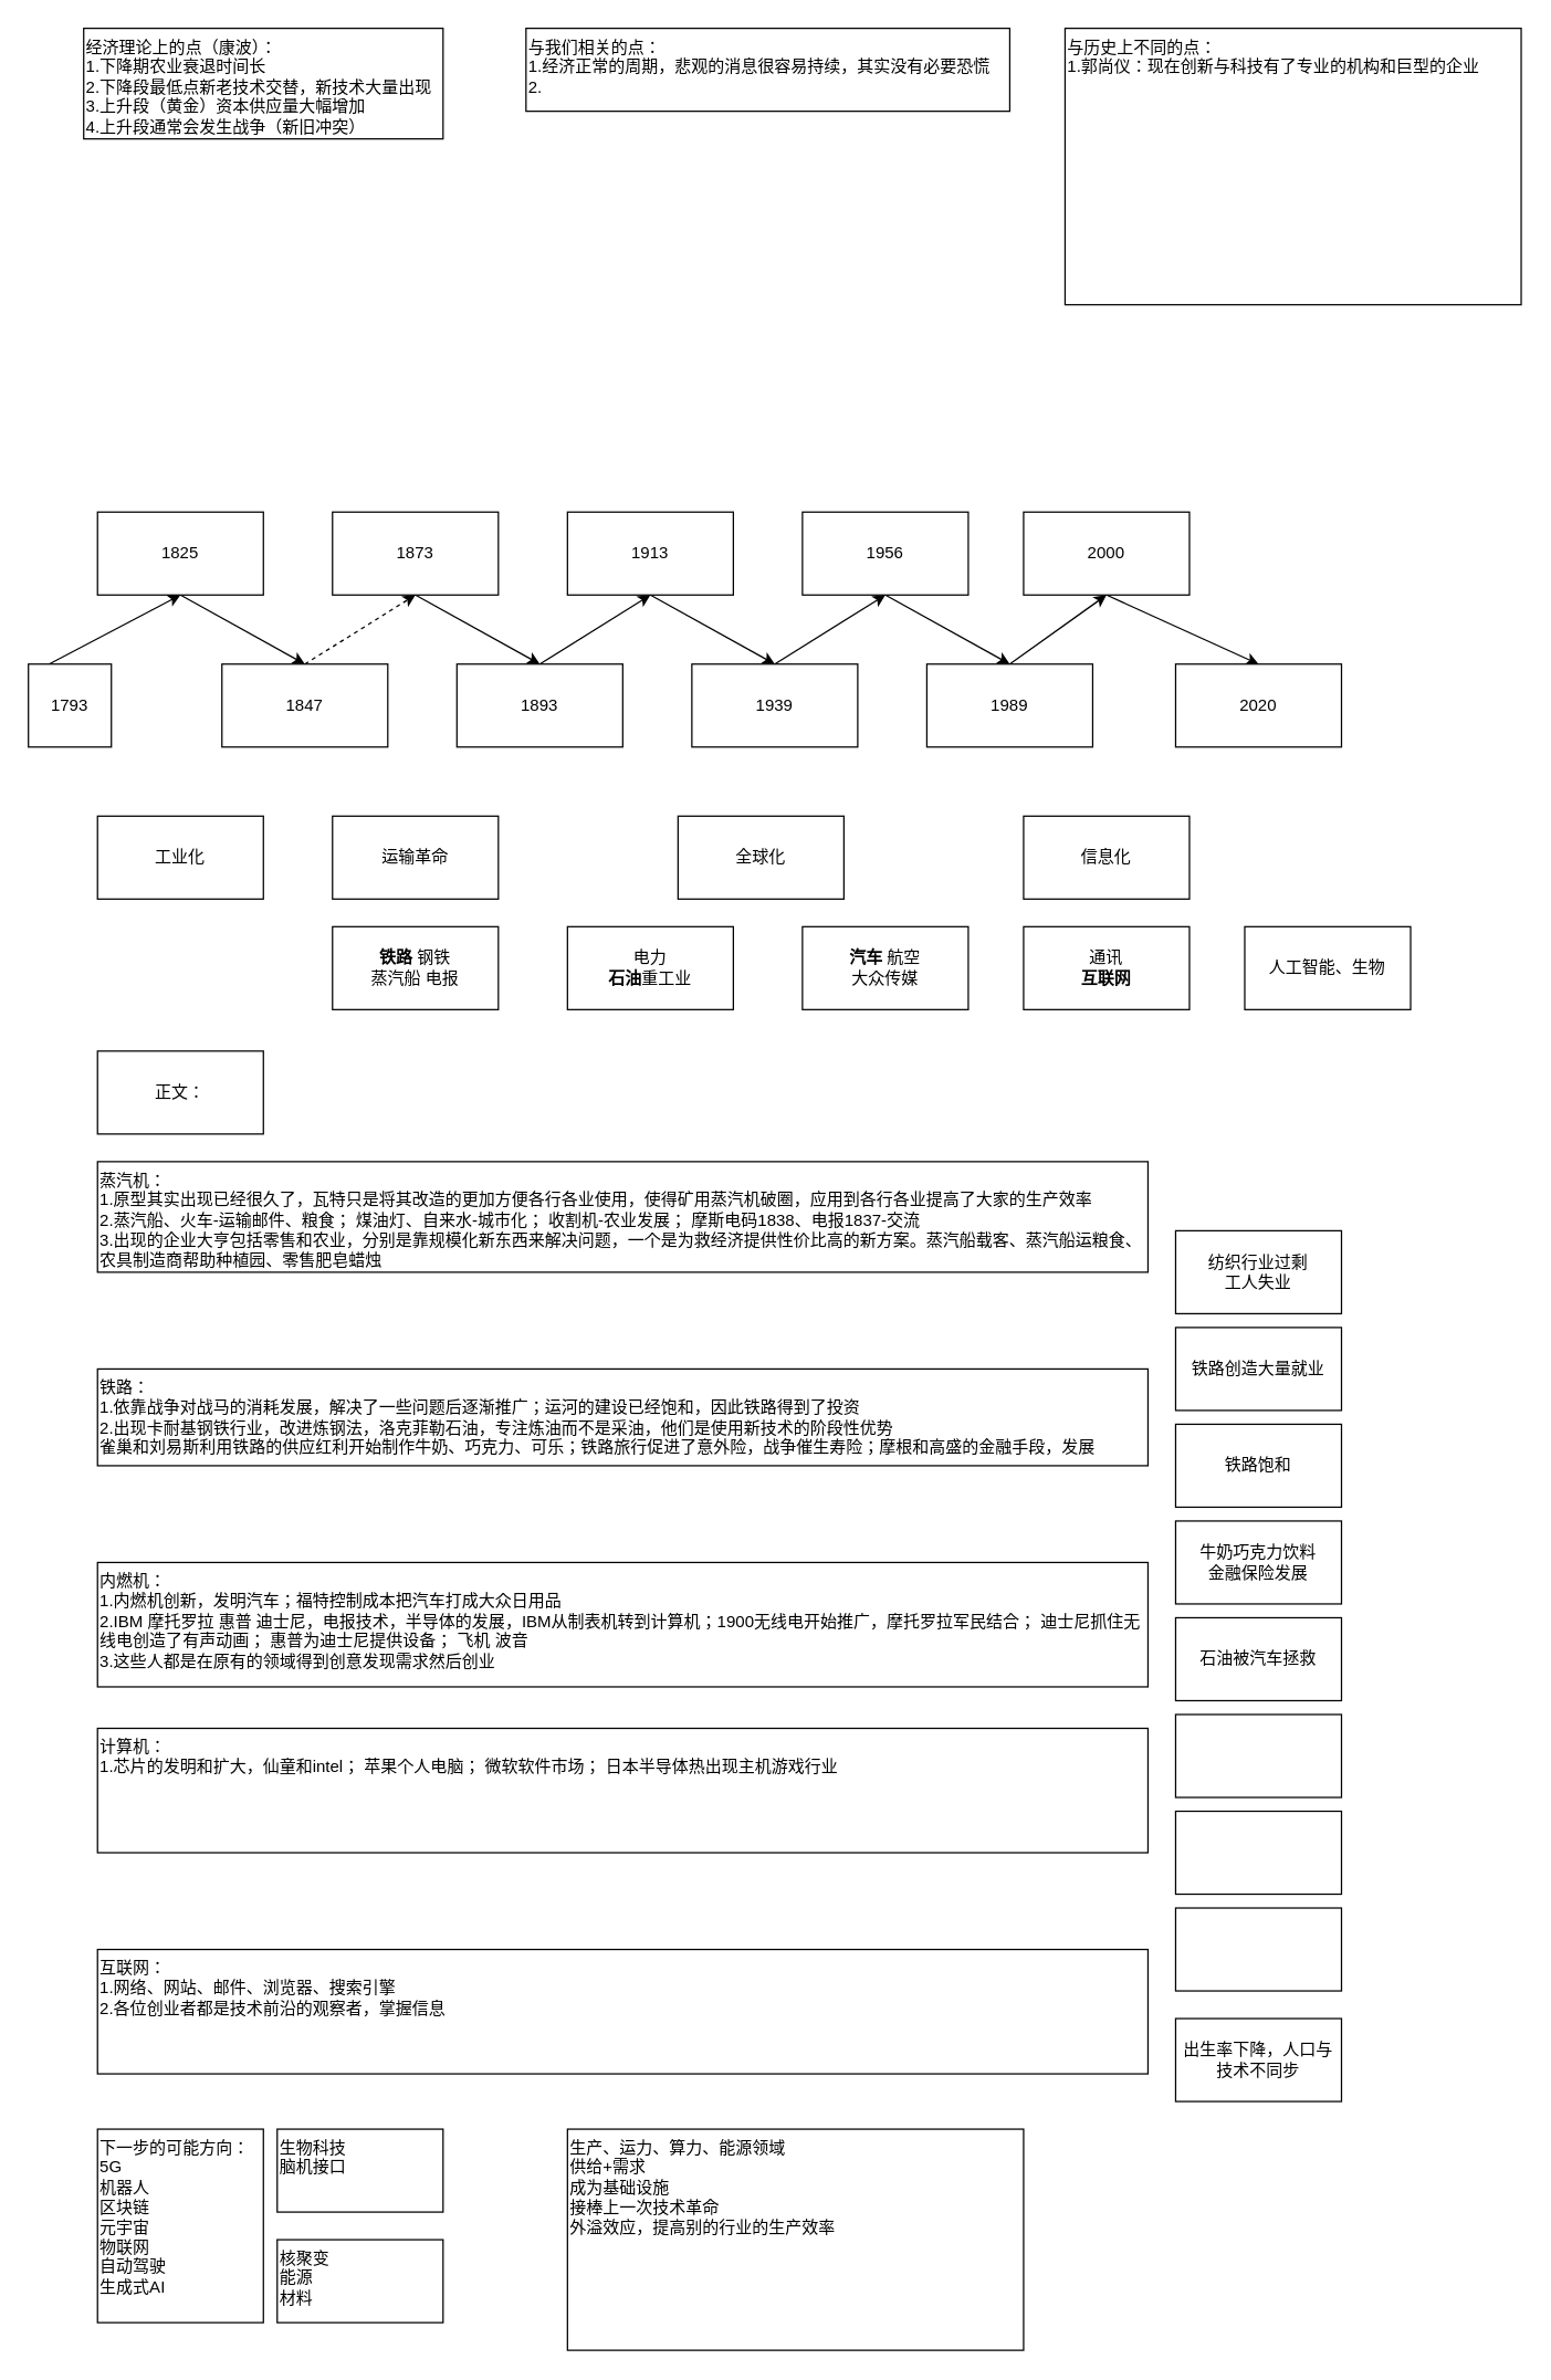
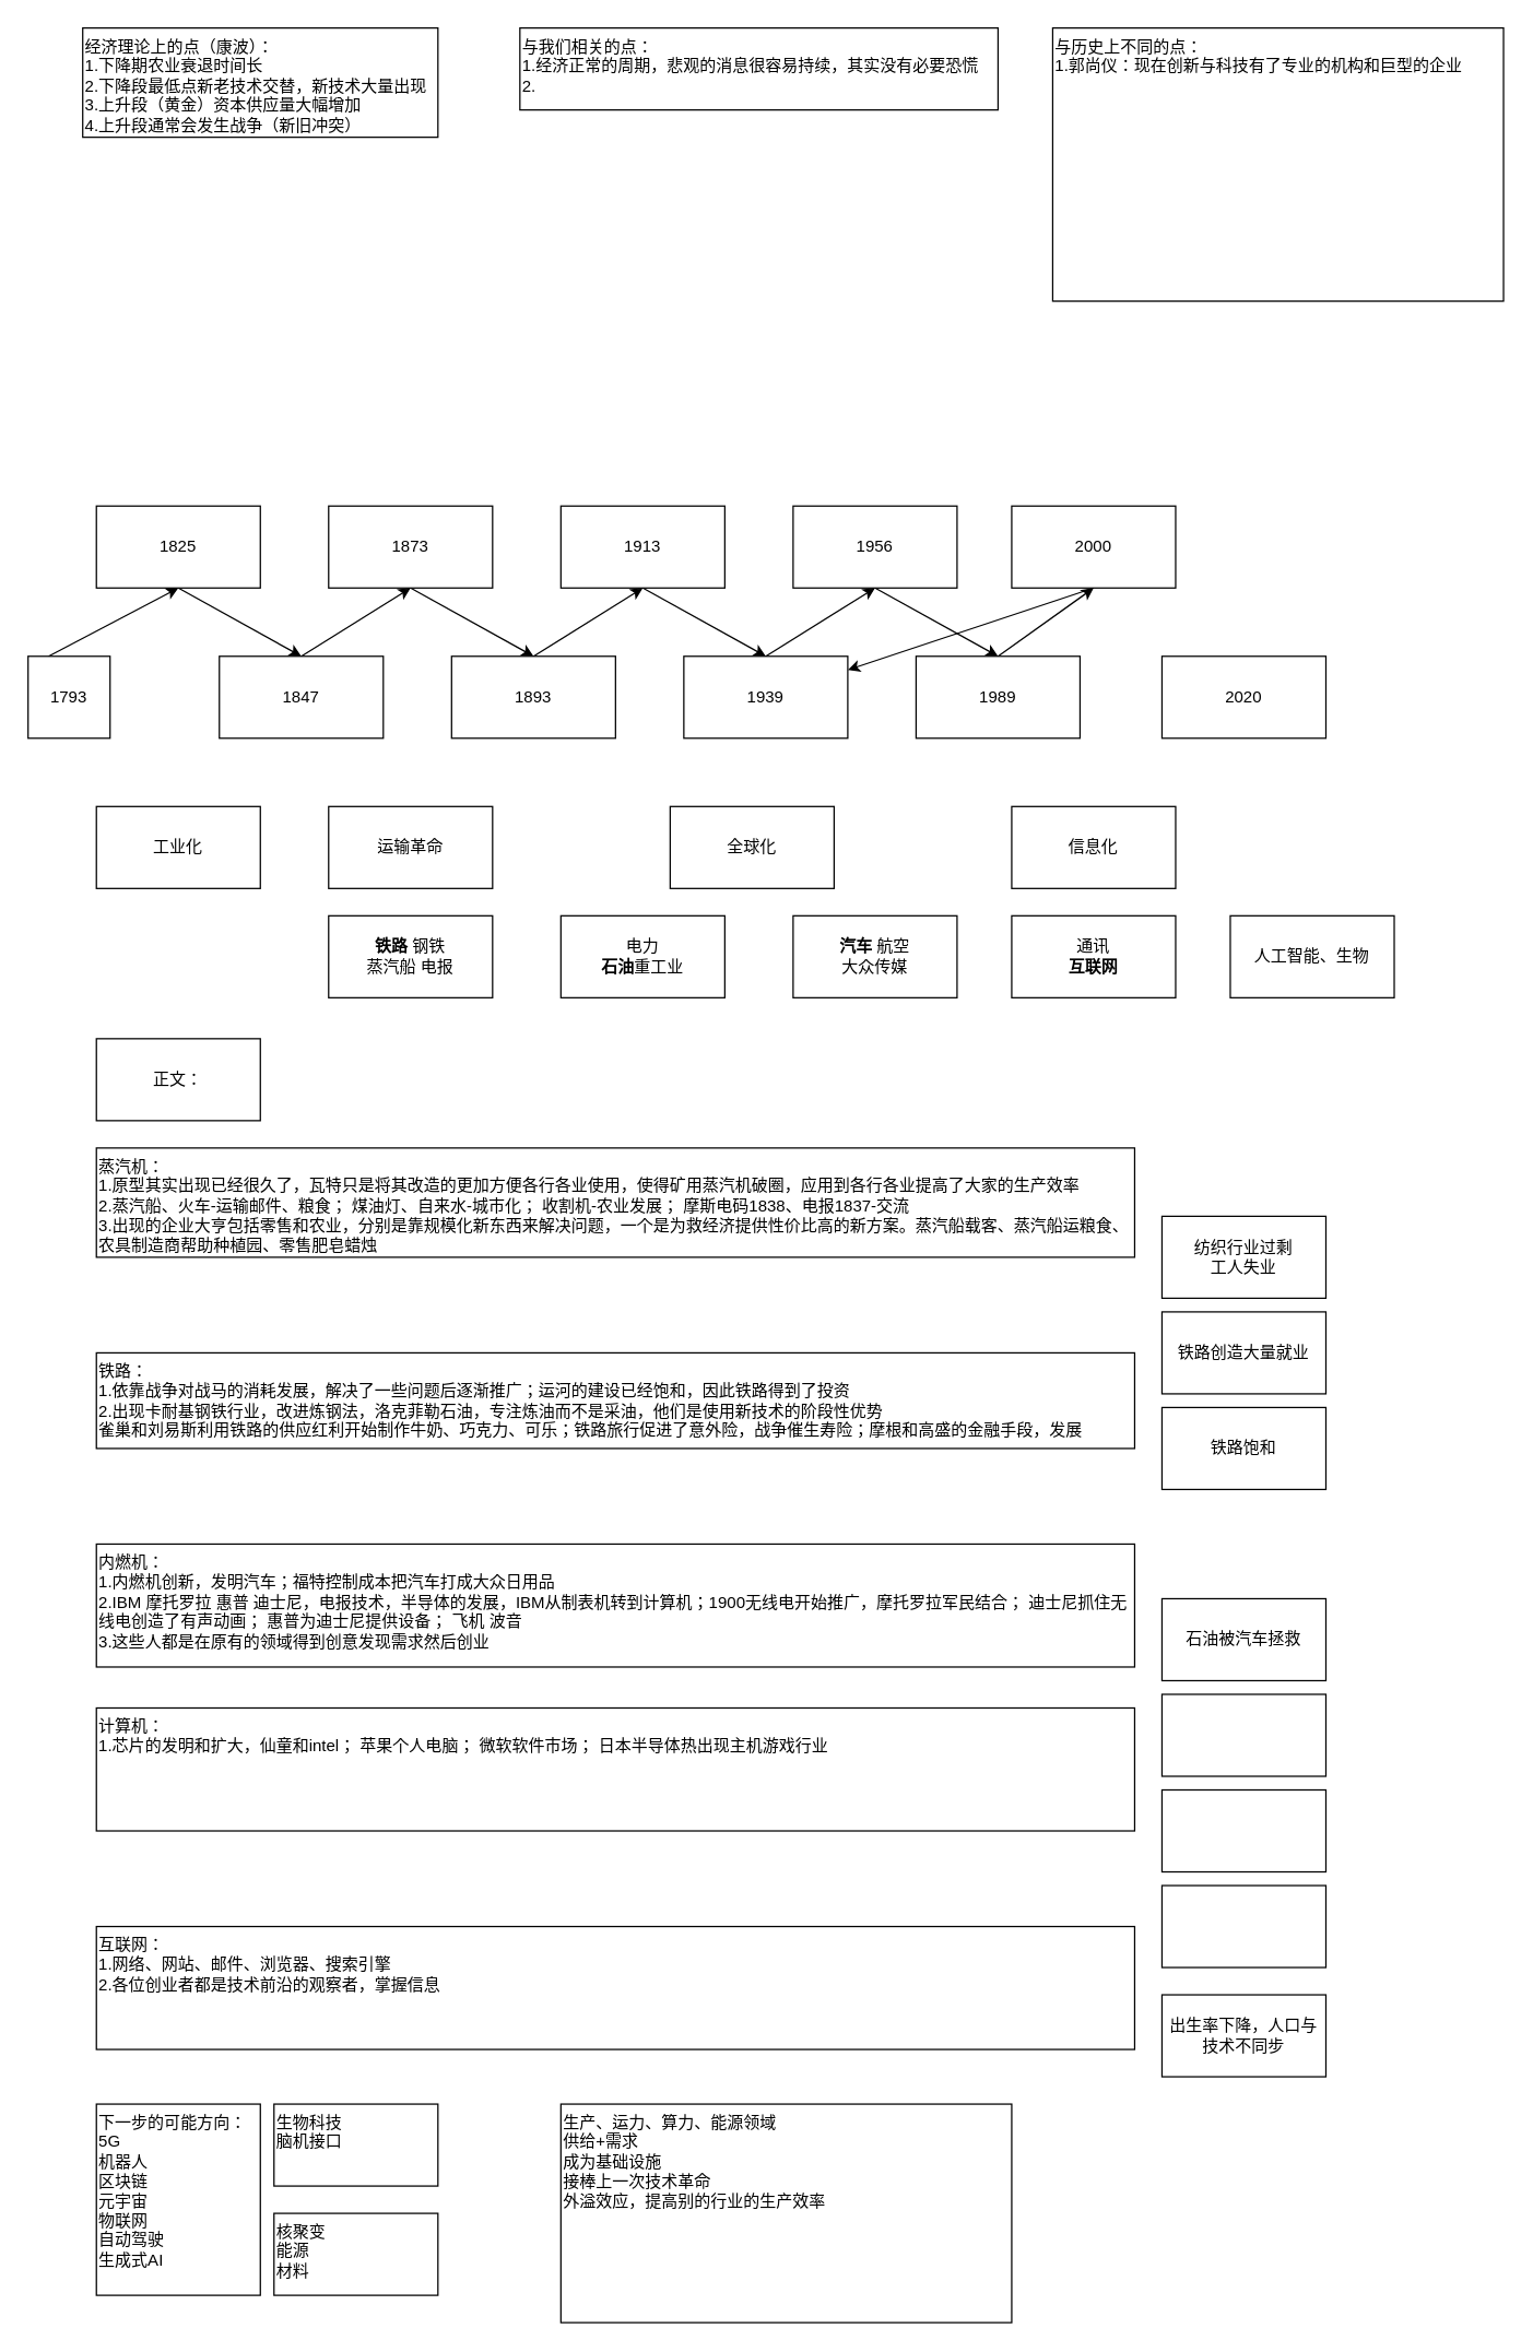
- <mxCell id="17" style="rounded=0;orthogonalLoop=1;jettySize=auto;html=1;exitX=0.5;exitY=1;exitDx=0;exitDy=0;entryX=0.5;entryY=0;entryDx=0;entryDy=0;" edge="1" parent="1" source="18" target="28"><mxGeometry relative="1" as="geometry" /></mxCell>
+ <mxCell id="17" style="rounded=0;orthogonalLoop=1;jettySize=auto;html=1;exitX=0.5;exitY=1;exitDx=0;exitDy=0;" edge="1" parent="1" source="18" target="25"><mxGeometry relative="1" as="geometry" /></mxCell>
- <mxCell id="20" style="rounded=0;orthogonalLoop=1;jettySize=auto;html=1;exitX=0.5;exitY=0;exitDx=0;exitDy=0;entryX=0.5;entryY=1;entryDx=0;entryDy=0;dashed=1;" edge="1" parent="1" source="21" target="6"><mxGeometry relative="1" as="geometry" /></mxCell>
+ <mxCell id="20" style="rounded=0;orthogonalLoop=1;jettySize=auto;html=1;exitX=0.5;exitY=0;exitDx=0;exitDy=0;entryX=0.5;entryY=1;entryDx=0;entryDy=0;" edge="1" parent="1" source="21" target="6"><mxGeometry relative="1" as="geometry" /></mxCell>
- <mxCell id="40" value="牛奶巧克力饮料&lt;div&gt;金融保险发展&lt;/div&gt;" style="whiteSpace=wrap;html=1;" vertex="1" parent="1"><mxGeometry x="850" y="1100" width="120" height="60" as="geometry" /></mxCell>
